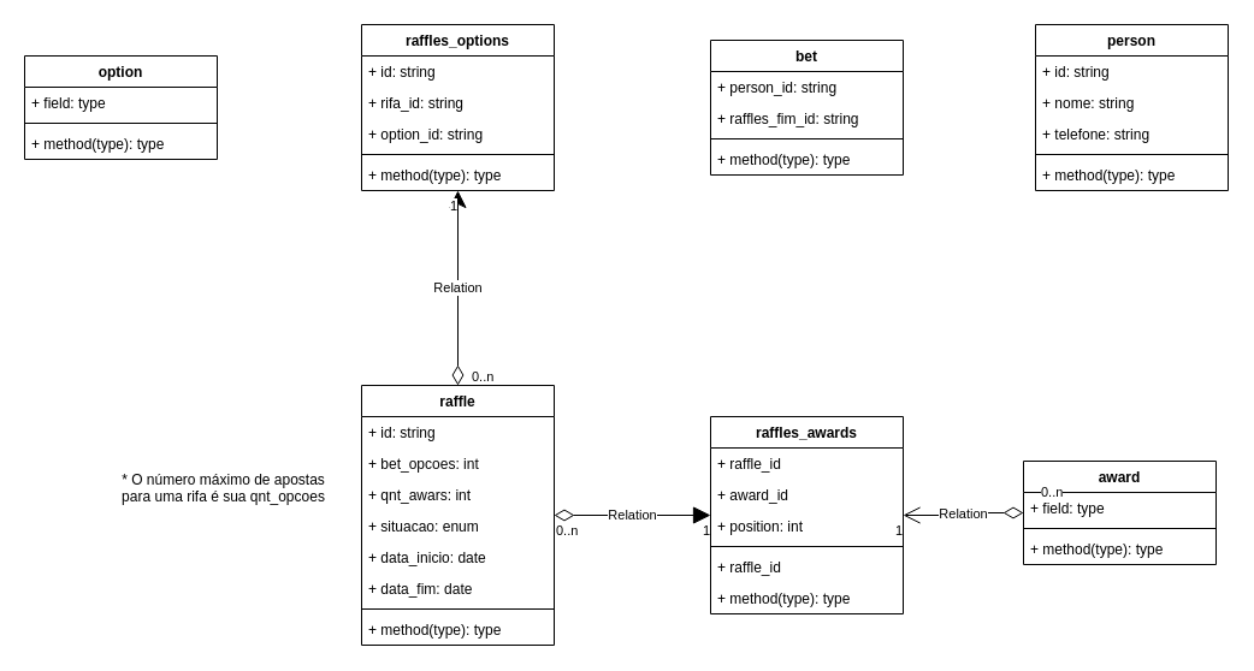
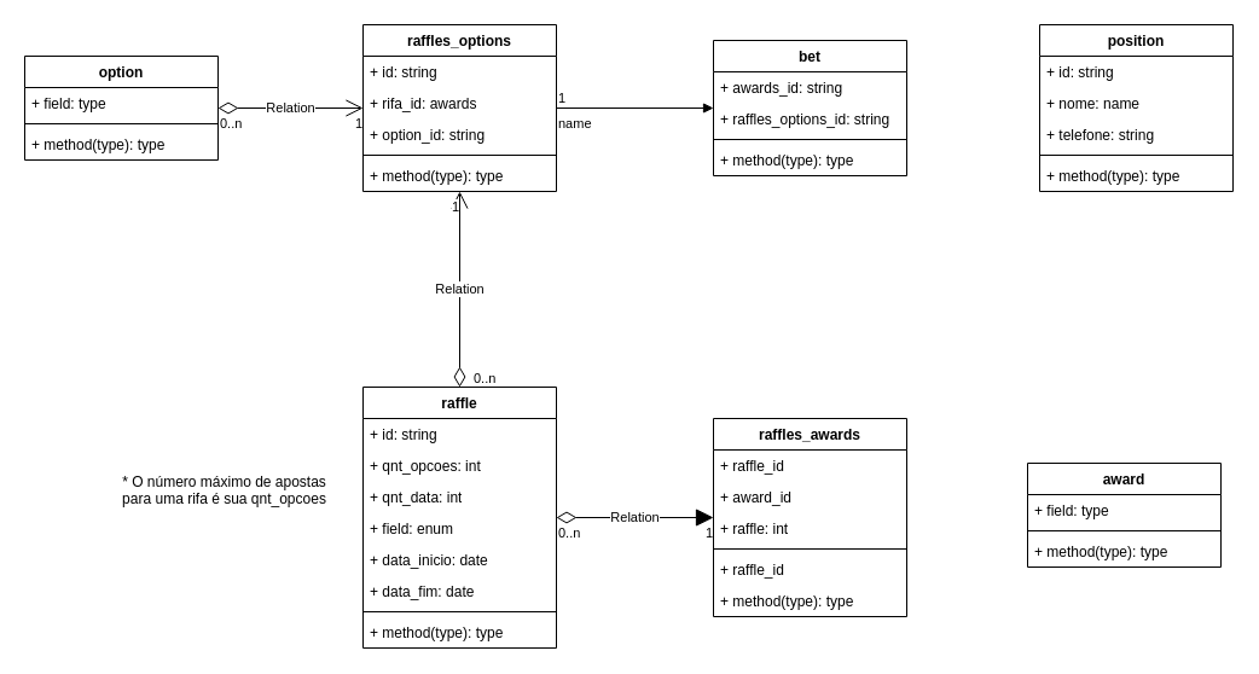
- <mxCell id="16" value="&lt;div&gt;person&lt;/div&gt;" style="swimlane;fontStyle=1;align=center;verticalAlign=top;childLayout=stackLayout;horizontal=1;startSize=26;horizontalStack=0;resizeParent=1;resizeParentMax=0;resizeLast=0;collapsible=1;marginBottom=0;whiteSpace=wrap;html=1;" vertex="1" parent="1"><mxGeometry x="860" y="20" width="160" height="138" as="geometry" /></mxCell>
+ <mxCell id="16" value="&lt;div&gt;position&lt;/div&gt;" style="swimlane;fontStyle=1;align=center;verticalAlign=top;childLayout=stackLayout;horizontal=1;startSize=26;horizontalStack=0;resizeParent=1;resizeParentMax=0;resizeLast=0;collapsible=1;marginBottom=0;whiteSpace=wrap;html=1;" vertex="1" parent="1"><mxGeometry x="860" y="20" width="160" height="138" as="geometry" /></mxCell>
- <mxCell id="53" value="+ person_id: string" style="text;strokeColor=none;fillColor=none;align=left;verticalAlign=top;spacingLeft=4;spacingRight=4;overflow=hidden;rotatable=0;points=[[0,0.5],[1,0.5]];portConstraint=eastwest;whiteSpace=wrap;html=1;" vertex="1" parent="52"><mxGeometry y="26" width="160" height="26" as="geometry" /></mxCell>
+ <mxCell id="53" value="+ awards_id: string" style="text;strokeColor=none;fillColor=none;align=left;verticalAlign=top;spacingLeft=4;spacingRight=4;overflow=hidden;rotatable=0;points=[[0,0.5],[1,0.5]];portConstraint=eastwest;whiteSpace=wrap;html=1;" vertex="1" parent="52"><mxGeometry y="26" width="160" height="26" as="geometry" /></mxCell>
- <mxCell id="28" value="+ rifa_id: string" style="text;strokeColor=none;fillColor=none;align=left;verticalAlign=top;spacingLeft=4;spacingRight=4;overflow=hidden;rotatable=0;points=[[0,0.5],[1,0.5]];portConstraint=eastwest;whiteSpace=wrap;html=1;" vertex="1" parent="26"><mxGeometry y="52" width="160" height="26" as="geometry" /></mxCell>
+ <mxCell id="28" value="+ rifa_id: awards" style="text;strokeColor=none;fillColor=none;align=left;verticalAlign=top;spacingLeft=4;spacingRight=4;overflow=hidden;rotatable=0;points=[[0,0.5],[1,0.5]];portConstraint=eastwest;whiteSpace=wrap;html=1;" vertex="1" parent="26"><mxGeometry y="52" width="160" height="26" as="geometry" /></mxCell>
- <mxCell id="18" value="+ nome: string" style="text;strokeColor=none;fillColor=none;align=left;verticalAlign=top;spacingLeft=4;spacingRight=4;overflow=hidden;rotatable=0;points=[[0,0.5],[1,0.5]];portConstraint=eastwest;whiteSpace=wrap;html=1;" vertex="1" parent="16"><mxGeometry y="52" width="160" height="26" as="geometry" /></mxCell>
+ <mxCell id="18" value="+ nome: name" style="text;strokeColor=none;fillColor=none;align=left;verticalAlign=top;spacingLeft=4;spacingRight=4;overflow=hidden;rotatable=0;points=[[0,0.5],[1,0.5]];portConstraint=eastwest;whiteSpace=wrap;html=1;" vertex="1" parent="16"><mxGeometry y="52" width="160" height="26" as="geometry" /></mxCell>
+ <mxCell id="32" value="Relation" style="endArrow=open;html=1;endSize=12;startArrow=diamondThin;startSize=14;startFill=0;edgeStyle=orthogonalEdgeStyle;rounded=0;" edge="1" parent="1" source="22" target="26"><mxGeometry relative="1" as="geometry"><mxPoint x="520" y="391" as="sourcePoint" /><mxPoint x="680" y="391" as="targetPoint" /></mxGeometry></mxCell>
+ <mxCell id="33" value="0..n" style="edgeLabel;resizable=0;html=1;align=left;verticalAlign=top;" connectable="0" vertex="1" parent="32"><mxGeometry x="-1" relative="1" as="geometry" /></mxCell>
+ <mxCell id="34" value="1" style="edgeLabel;resizable=0;html=1;align=right;verticalAlign=top;" connectable="0" vertex="1" parent="32"><mxGeometry x="1" relative="1" as="geometry" /></mxCell>
+ <mxCell id="57" value="name" style="endArrow=block;endFill=1;html=1;edgeStyle=orthogonalEdgeStyle;align=left;verticalAlign=top;rounded=0;" edge="1" parent="1" source="26" target="52"><mxGeometry x="-1" relative="1" as="geometry"><mxPoint x="520" y="240" as="sourcePoint" /><mxPoint x="680" y="240" as="targetPoint" /></mxGeometry></mxCell>
+ <mxCell id="58" value="1" style="edgeLabel;resizable=0;html=1;align=left;verticalAlign=bottom;" connectable="0" vertex="1" parent="57"><mxGeometry x="-1" relative="1" as="geometry" /></mxCell>
- <mxCell id="54" value="+ raffles_fim_id: string" style="text;strokeColor=none;fillColor=none;align=left;verticalAlign=top;spacingLeft=4;spacingRight=4;overflow=hidden;rotatable=0;points=[[0,0.5],[1,0.5]];portConstraint=eastwest;whiteSpace=wrap;html=1;" vertex="1" parent="52"><mxGeometry y="52" width="160" height="26" as="geometry" /></mxCell>
+ <mxCell id="54" value="+ raffles_options_id: string" style="text;strokeColor=none;fillColor=none;align=left;verticalAlign=top;spacingLeft=4;spacingRight=4;overflow=hidden;rotatable=0;points=[[0,0.5],[1,0.5]];portConstraint=eastwest;whiteSpace=wrap;html=1;" vertex="1" parent="52"><mxGeometry y="52" width="160" height="26" as="geometry" /></mxCell>
- <mxCell id="35" value="Relation" style="endArrow=classic;html=1;endSize=12;startArrow=diamondThin;startSize=14;startFill=0;edgeStyle=orthogonalEdgeStyle;rounded=0;" edge="1" parent="1" source="3" target="26"><mxGeometry relative="1" as="geometry"><mxPoint x="520" y="470" as="sourcePoint" /><mxPoint x="680" y="470" as="targetPoint" /></mxGeometry></mxCell>
+ <mxCell id="35" value="Relation" style="endArrow=open;html=1;endSize=12;startArrow=diamondThin;startSize=14;startFill=0;edgeStyle=orthogonalEdgeStyle;rounded=0;" edge="1" parent="1" source="3" target="26"><mxGeometry relative="1" as="geometry"><mxPoint x="520" y="470" as="sourcePoint" /><mxPoint x="680" y="470" as="targetPoint" /></mxGeometry></mxCell>
- <mxCell id="5" value="+ bet_opcoes: int&lt;div&gt;&lt;br&gt;&lt;div&gt;&lt;br&gt;&lt;/div&gt;&lt;/div&gt;" style="text;strokeColor=none;fillColor=none;align=left;verticalAlign=top;spacingLeft=4;spacingRight=4;overflow=hidden;rotatable=0;points=[[0,0.5],[1,0.5]];portConstraint=eastwest;whiteSpace=wrap;html=1;" vertex="1" parent="3"><mxGeometry y="52" width="160" height="26" as="geometry" /></mxCell>
+ <mxCell id="5" value="+ qnt_opcoes: int&lt;div&gt;&lt;br&gt;&lt;div&gt;&lt;br&gt;&lt;/div&gt;&lt;/div&gt;" style="text;strokeColor=none;fillColor=none;align=left;verticalAlign=top;spacingLeft=4;spacingRight=4;overflow=hidden;rotatable=0;points=[[0,0.5],[1,0.5]];portConstraint=eastwest;whiteSpace=wrap;html=1;" vertex="1" parent="3"><mxGeometry y="52" width="160" height="26" as="geometry" /></mxCell>
- <mxCell id="6" value="+ qnt_awars: int" style="text;strokeColor=none;fillColor=none;align=left;verticalAlign=top;spacingLeft=4;spacingRight=4;overflow=hidden;rotatable=0;points=[[0,0.5],[1,0.5]];portConstraint=eastwest;whiteSpace=wrap;html=1;" vertex="1" parent="3"><mxGeometry y="78" width="160" height="26" as="geometry" /></mxCell>
+ <mxCell id="6" value="+ qnt_data: int" style="text;strokeColor=none;fillColor=none;align=left;verticalAlign=top;spacingLeft=4;spacingRight=4;overflow=hidden;rotatable=0;points=[[0,0.5],[1,0.5]];portConstraint=eastwest;whiteSpace=wrap;html=1;" vertex="1" parent="3"><mxGeometry y="78" width="160" height="26" as="geometry" /></mxCell>
- <mxCell id="48" value="Relation" style="endArrow=open;html=1;endSize=12;startArrow=diamondThin;startSize=14;startFill=0;edgeStyle=orthogonalEdgeStyle;rounded=0;" edge="1" parent="1" source="12" target="38"><mxGeometry relative="1" as="geometry"><mxPoint x="897" y="92" as="sourcePoint" /><mxPoint x="787" y="92" as="targetPoint" /></mxGeometry></mxCell>
- <mxCell id="49" value="0..n" style="edgeLabel;resizable=0;html=1;align=left;verticalAlign=top;" connectable="0" vertex="1" parent="48"><mxGeometry x="-1" relative="1" as="geometry"><mxPoint x="13" y="-30" as="offset" /></mxGeometry></mxCell>
- <mxCell id="50" value="1" style="edgeLabel;resizable=0;html=1;align=right;verticalAlign=top;" connectable="0" vertex="1" parent="48"><mxGeometry x="1" relative="1" as="geometry" /></mxCell>
- <mxCell id="7" value="+ situacao: enum" style="text;strokeColor=none;fillColor=none;align=left;verticalAlign=top;spacingLeft=4;spacingRight=4;overflow=hidden;rotatable=0;points=[[0,0.5],[1,0.5]];portConstraint=eastwest;whiteSpace=wrap;html=1;" vertex="1" parent="3"><mxGeometry y="104" width="160" height="26" as="geometry" /></mxCell>
+ <mxCell id="7" value="+ field: enum" style="text;strokeColor=none;fillColor=none;align=left;verticalAlign=top;spacingLeft=4;spacingRight=4;overflow=hidden;rotatable=0;points=[[0,0.5],[1,0.5]];portConstraint=eastwest;whiteSpace=wrap;html=1;" vertex="1" parent="3"><mxGeometry y="104" width="160" height="26" as="geometry" /></mxCell>
- <mxCell id="41" value="+ position: int" style="text;strokeColor=none;fillColor=none;align=left;verticalAlign=top;spacingLeft=4;spacingRight=4;overflow=hidden;rotatable=0;points=[[0,0.5],[1,0.5]];portConstraint=eastwest;whiteSpace=wrap;html=1;" vertex="1" parent="38"><mxGeometry y="78" width="160" height="26" as="geometry" /></mxCell>
+ <mxCell id="41" value="+ raffle: int" style="text;strokeColor=none;fillColor=none;align=left;verticalAlign=top;spacingLeft=4;spacingRight=4;overflow=hidden;rotatable=0;points=[[0,0.5],[1,0.5]];portConstraint=eastwest;whiteSpace=wrap;html=1;" vertex="1" parent="38"><mxGeometry y="78" width="160" height="26" as="geometry" /></mxCell>
